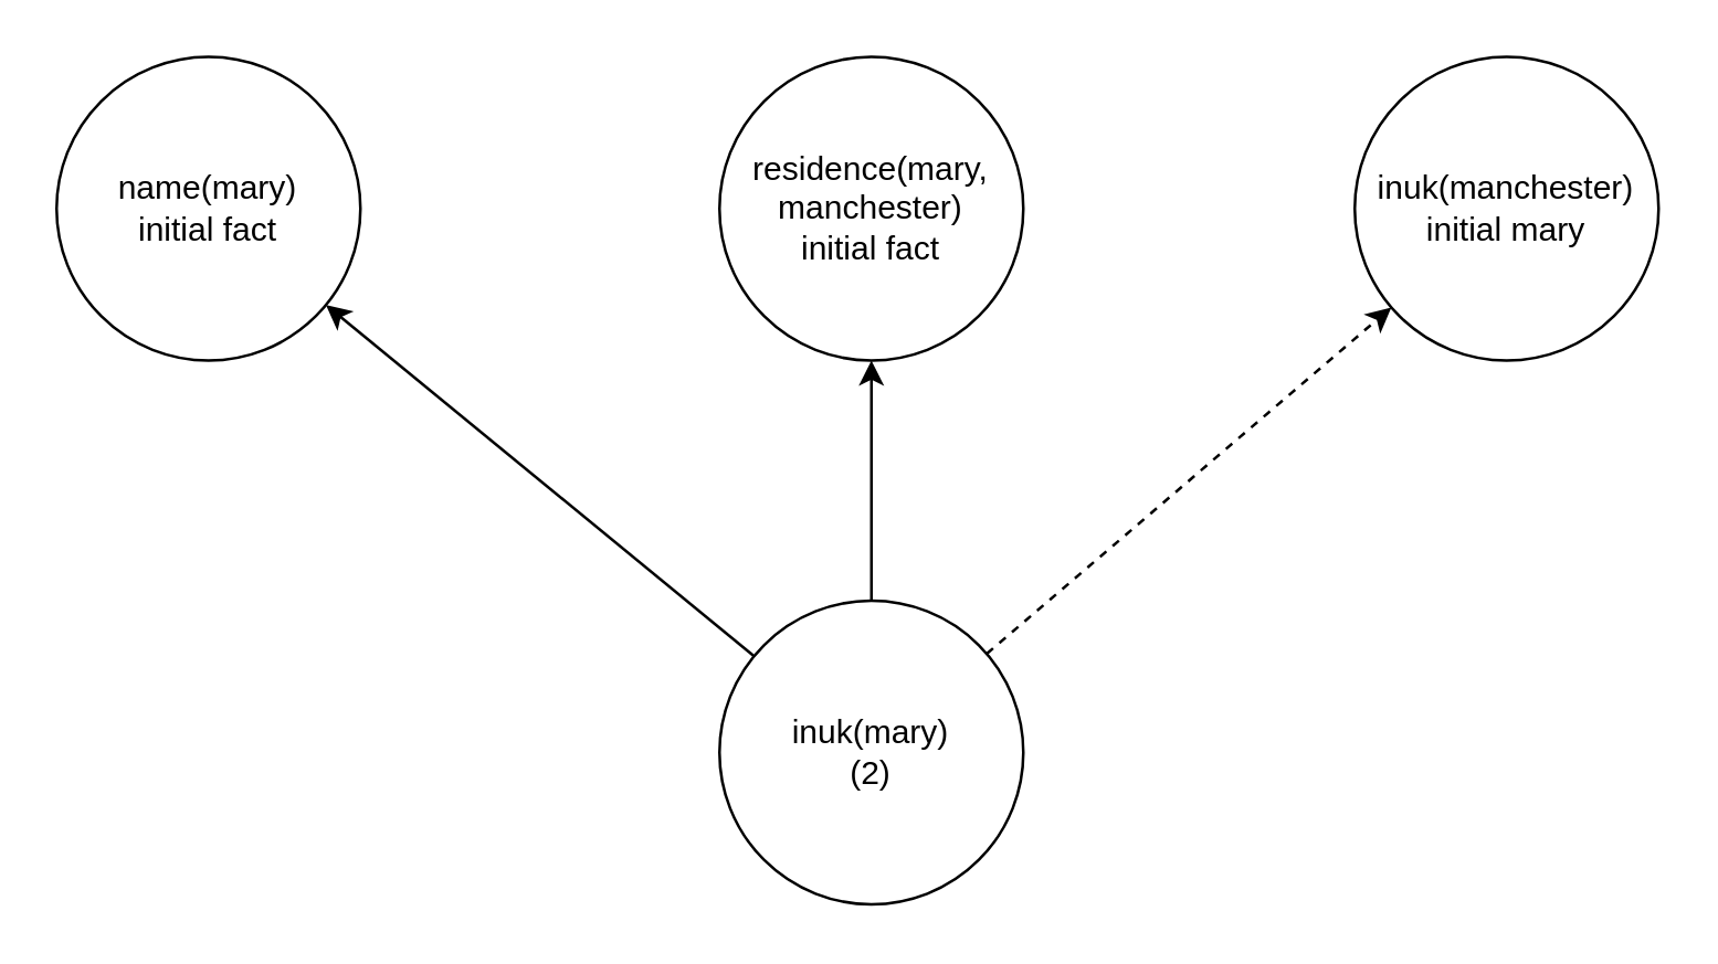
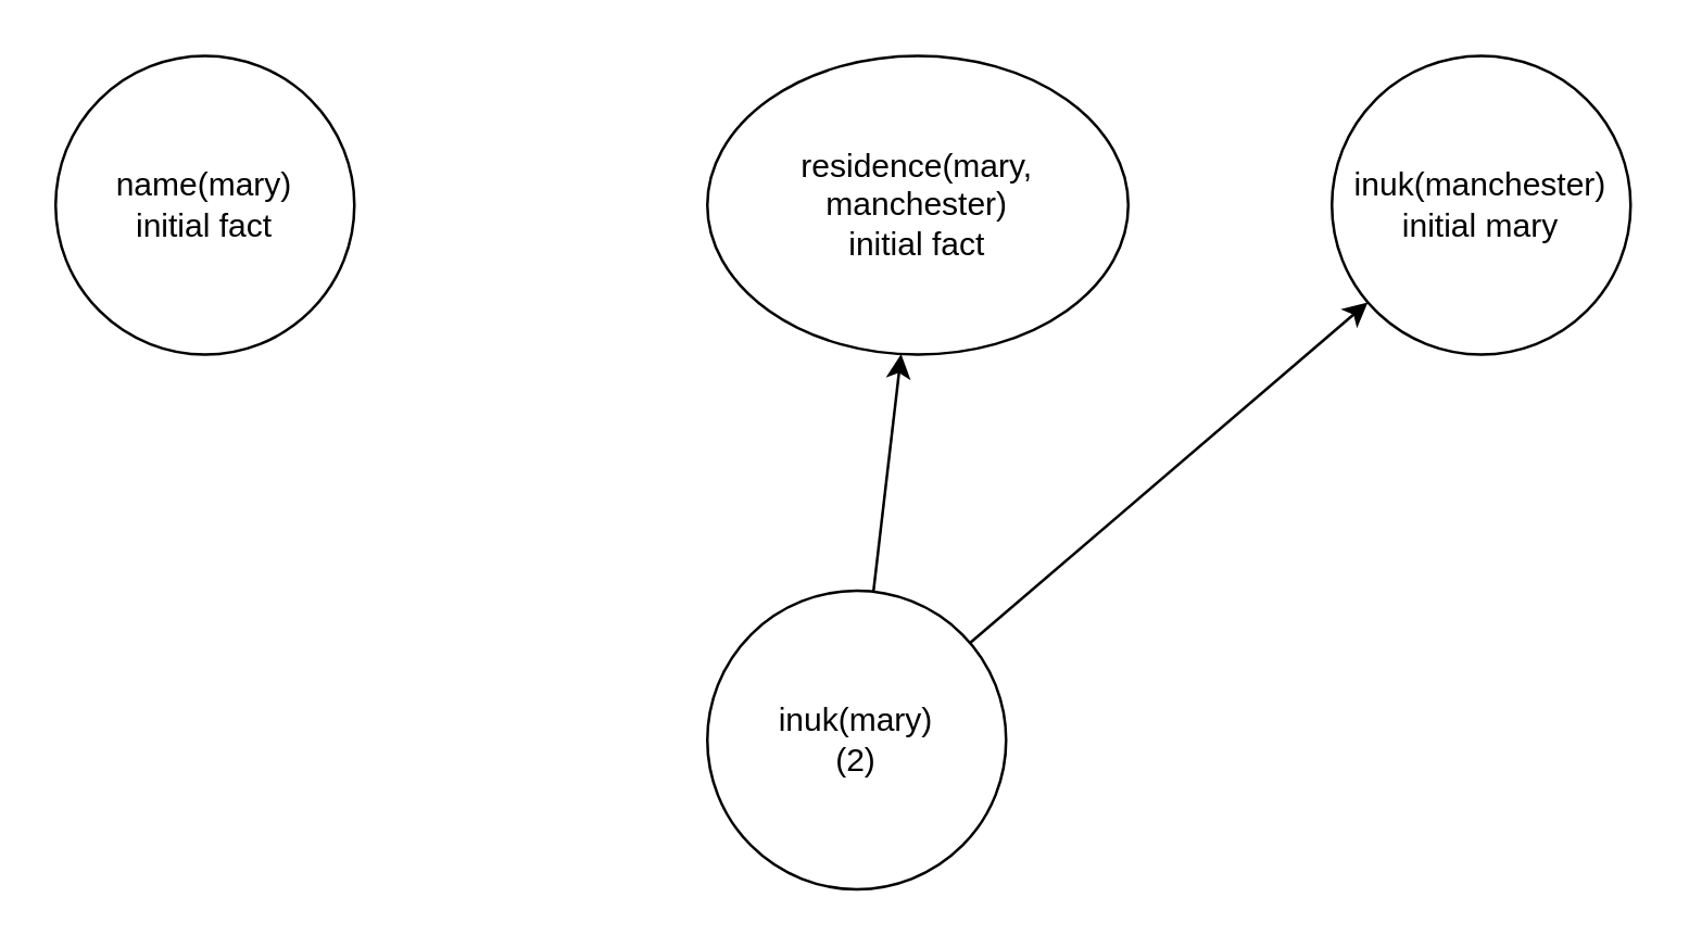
- <mxCell id="4" value="residence(mary, manchester)&lt;br&gt;initial fact" style="ellipse;whiteSpace=wrap;html=1;aspect=fixed;" vertex="1" parent="1"><mxGeometry x="260" y="20" width="110" height="110" as="geometry" /></mxCell>
+ <mxCell id="4" value="residence(mary, manchester)&lt;br&gt;initial fact" style="ellipse;whiteSpace=wrap;html=1;aspect=fixed;" vertex="1" parent="1"><mxGeometry x="260" y="20" width="155" height="110" as="geometry" /></mxCell>
- <mxCell id="8" value="" style="endArrow=classic;html=1;dashed=1;" edge="1" parent="1" source="2" target="3"><mxGeometry width="50" height="50" relative="1" as="geometry"><mxPoint x="20" y="397" as="sourcePoint" /><mxPoint x="70" y="347" as="targetPoint" /></mxGeometry></mxCell>
+ <mxCell id="8" value="" style="endArrow=classic;html=1;" edge="1" parent="1" source="2" target="3"><mxGeometry width="50" height="50" relative="1" as="geometry"><mxPoint x="20" y="397" as="sourcePoint" /><mxPoint x="70" y="347" as="targetPoint" /></mxGeometry></mxCell>
- <mxCell id="6" value="" style="endArrow=classic;html=1;" edge="1" parent="1" source="2" target="5"><mxGeometry width="50" height="50" relative="1" as="geometry"><mxPoint x="20" y="397" as="sourcePoint" /><mxPoint x="70" y="347" as="targetPoint" /></mxGeometry></mxCell>
